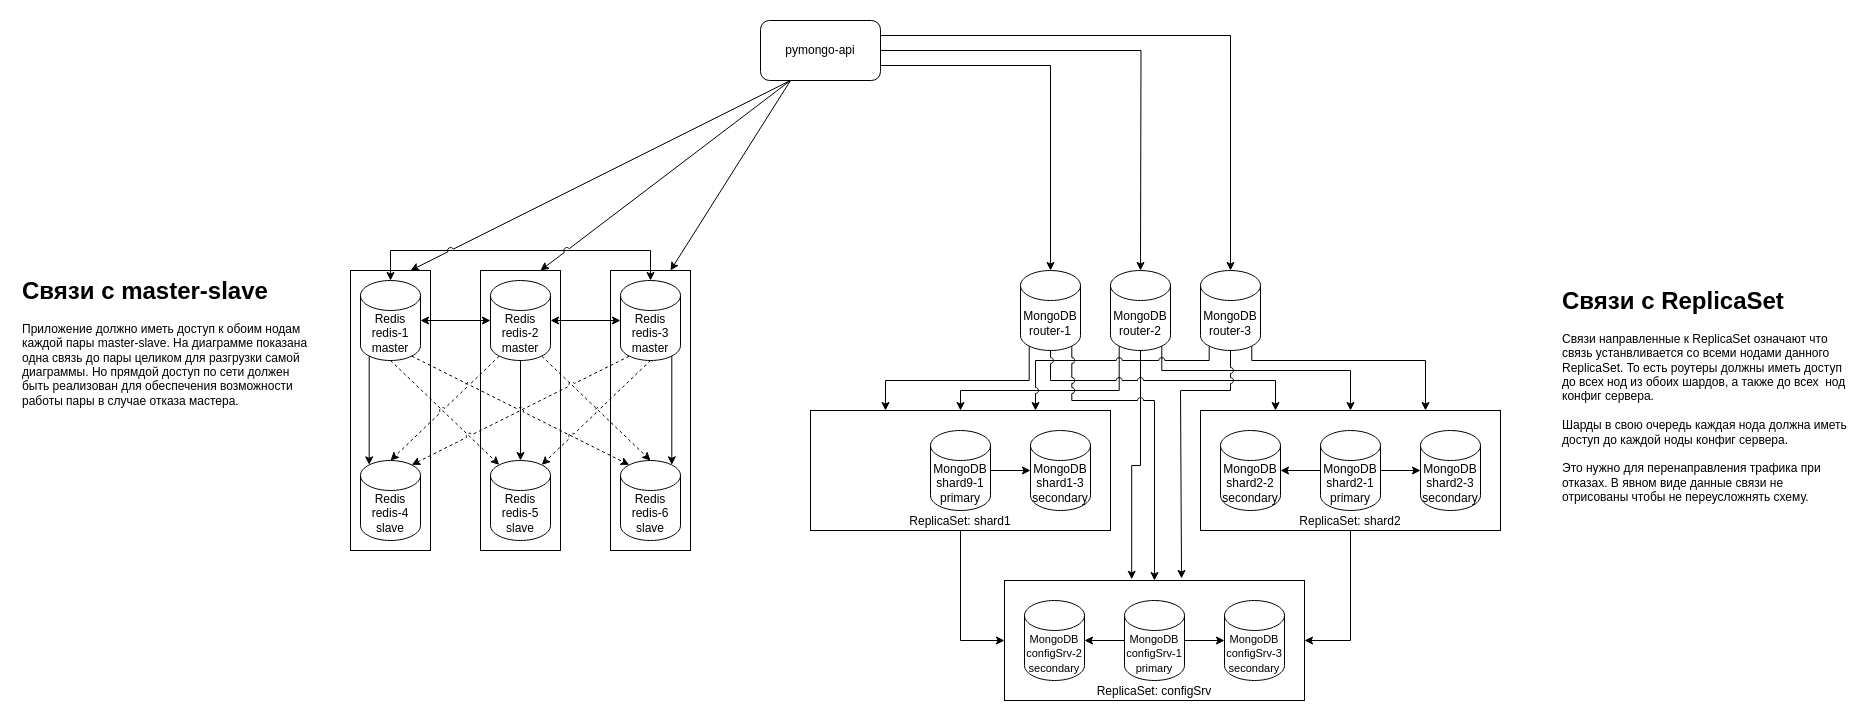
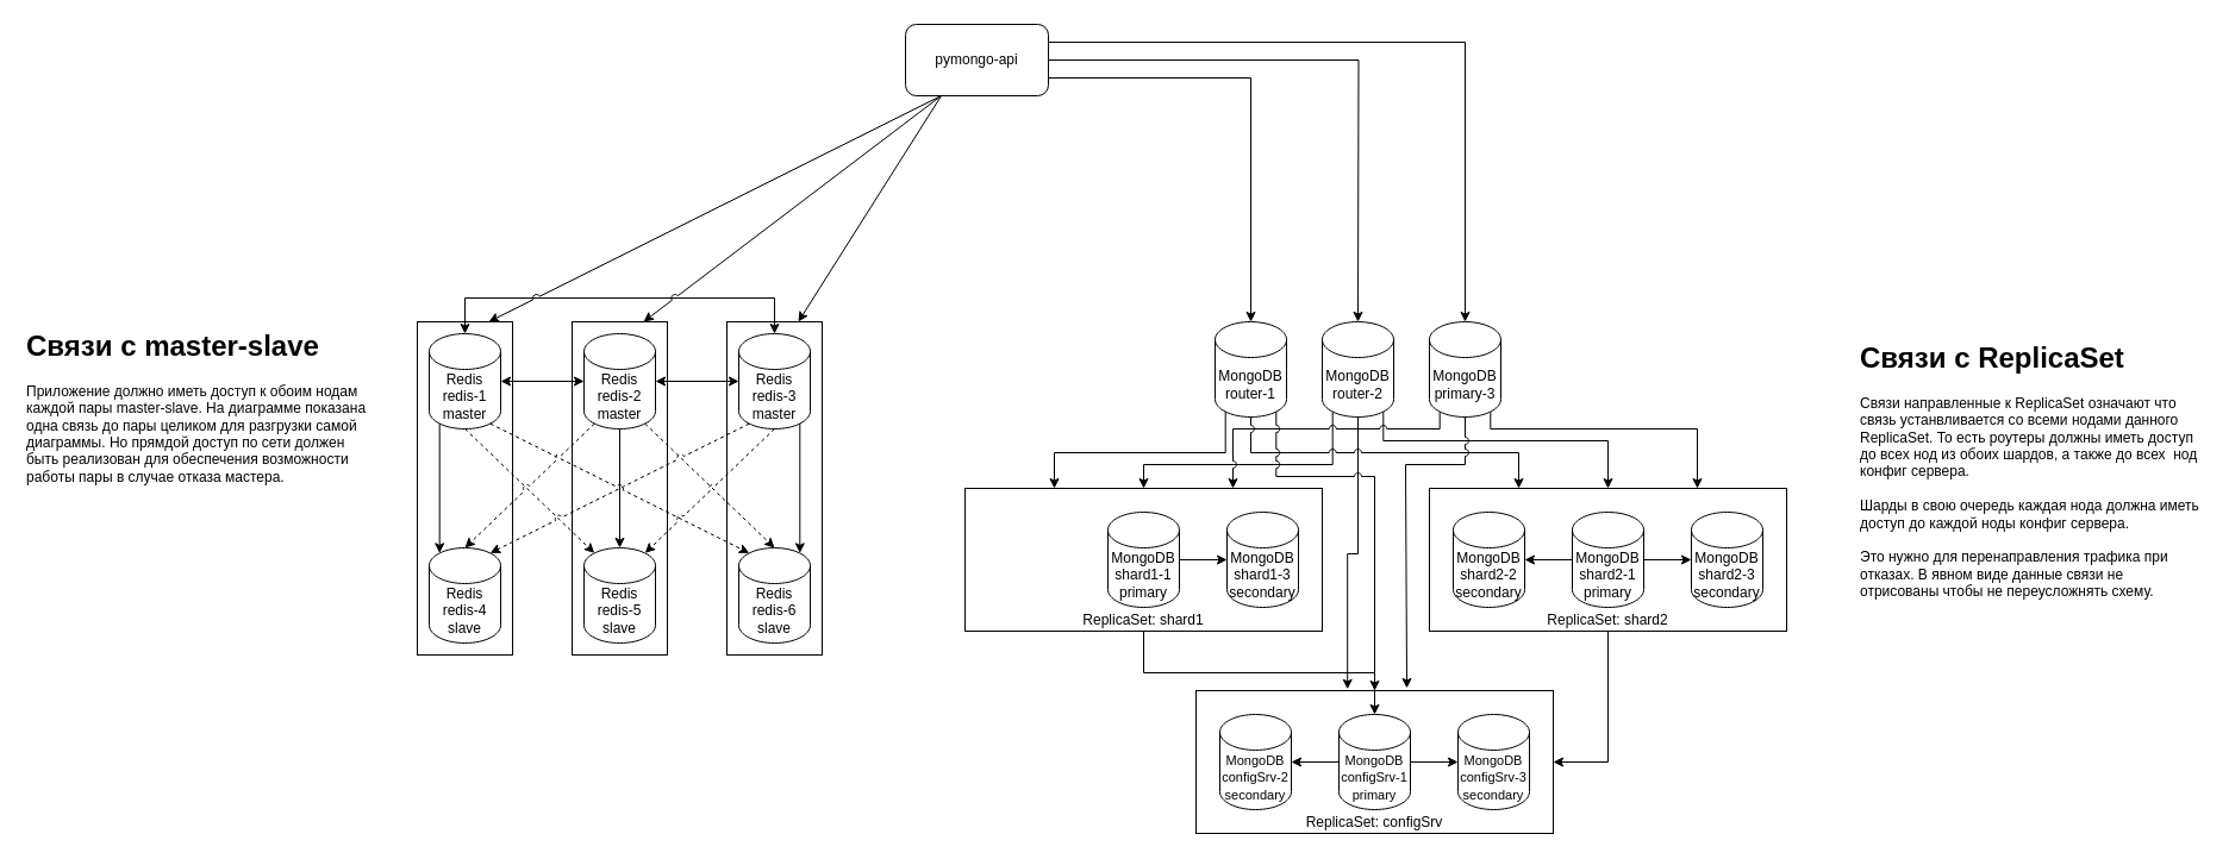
- <mxCell id="59" value="MongoDB&lt;br&gt;router-3" style="shape=cylinder3;whiteSpace=wrap;html=1;boundedLbl=1;backgroundOutline=1;size=15;" vertex="1" parent="1"><mxGeometry x="1200" y="270" width="60" height="80" as="geometry" /></mxCell>
+ <mxCell id="59" value="MongoDB&lt;br&gt;primary-3" style="shape=cylinder3;whiteSpace=wrap;html=1;boundedLbl=1;backgroundOutline=1;size=15;" vertex="1" parent="1"><mxGeometry x="1200" y="270" width="60" height="80" as="geometry" /></mxCell>
- <mxCell id="26" value="MongoDB&lt;br&gt;shard9-1&lt;br&gt;primary" style="shape=cylinder3;whiteSpace=wrap;html=1;boundedLbl=1;backgroundOutline=1;size=15;" vertex="1" parent="24"><mxGeometry x="120" y="20" width="60" height="80" as="geometry" /></mxCell>
+ <mxCell id="26" value="MongoDB&lt;br&gt;shard1-1&lt;br&gt;primary" style="shape=cylinder3;whiteSpace=wrap;html=1;boundedLbl=1;backgroundOutline=1;size=15;" vertex="1" parent="24"><mxGeometry x="120" y="20" width="60" height="80" as="geometry" /></mxCell>
- <mxCell id="50" style="edgeStyle=orthogonalEdgeStyle;rounded=0;orthogonalLoop=1;jettySize=auto;html=1;exitX=0.5;exitY=1;exitDx=0;exitDy=0;entryX=0;entryY=0.5;entryDx=0;entryDy=0;" edge="1" parent="1" source="25" target="44"><mxGeometry relative="1" as="geometry" /></mxCell>
+ <mxCell id="50" style="edgeStyle=orthogonalEdgeStyle;rounded=0;orthogonalLoop=1;jettySize=auto;html=1;exitX=0.5;exitY=1;exitDx=0;exitDy=0;" edge="1" parent="1" source="25" target="45"><mxGeometry relative="1" as="geometry" /></mxCell>
